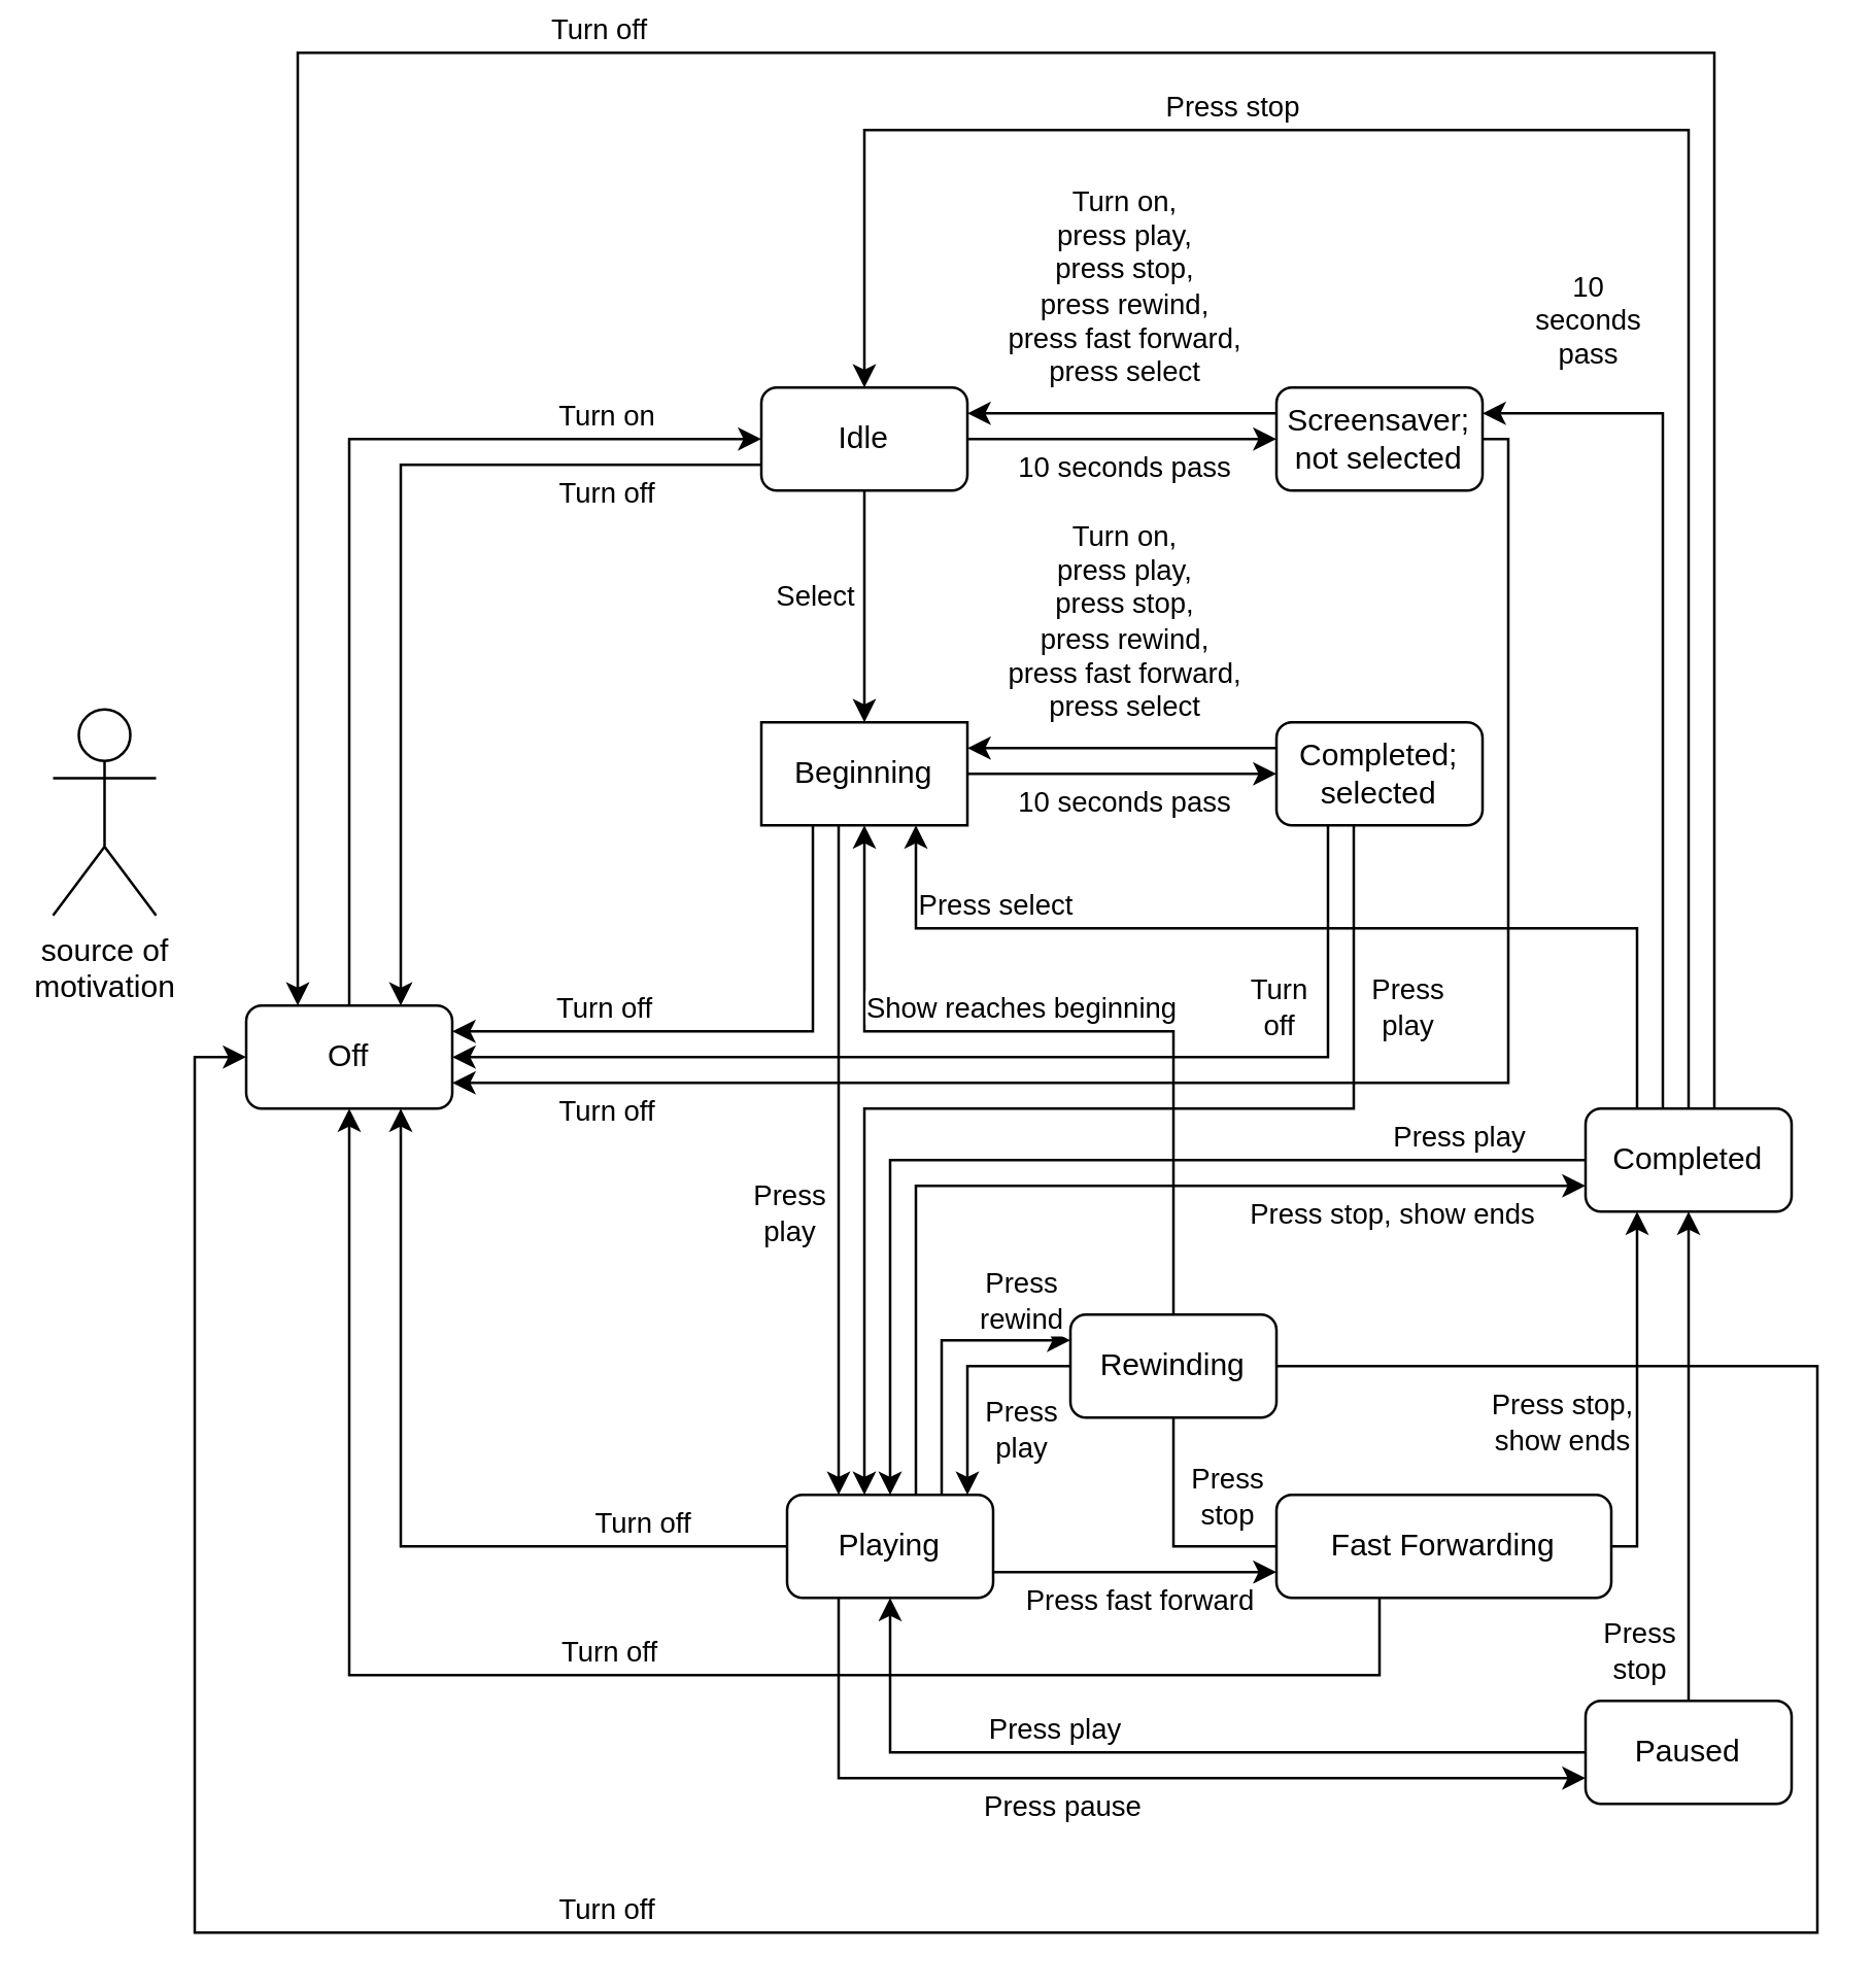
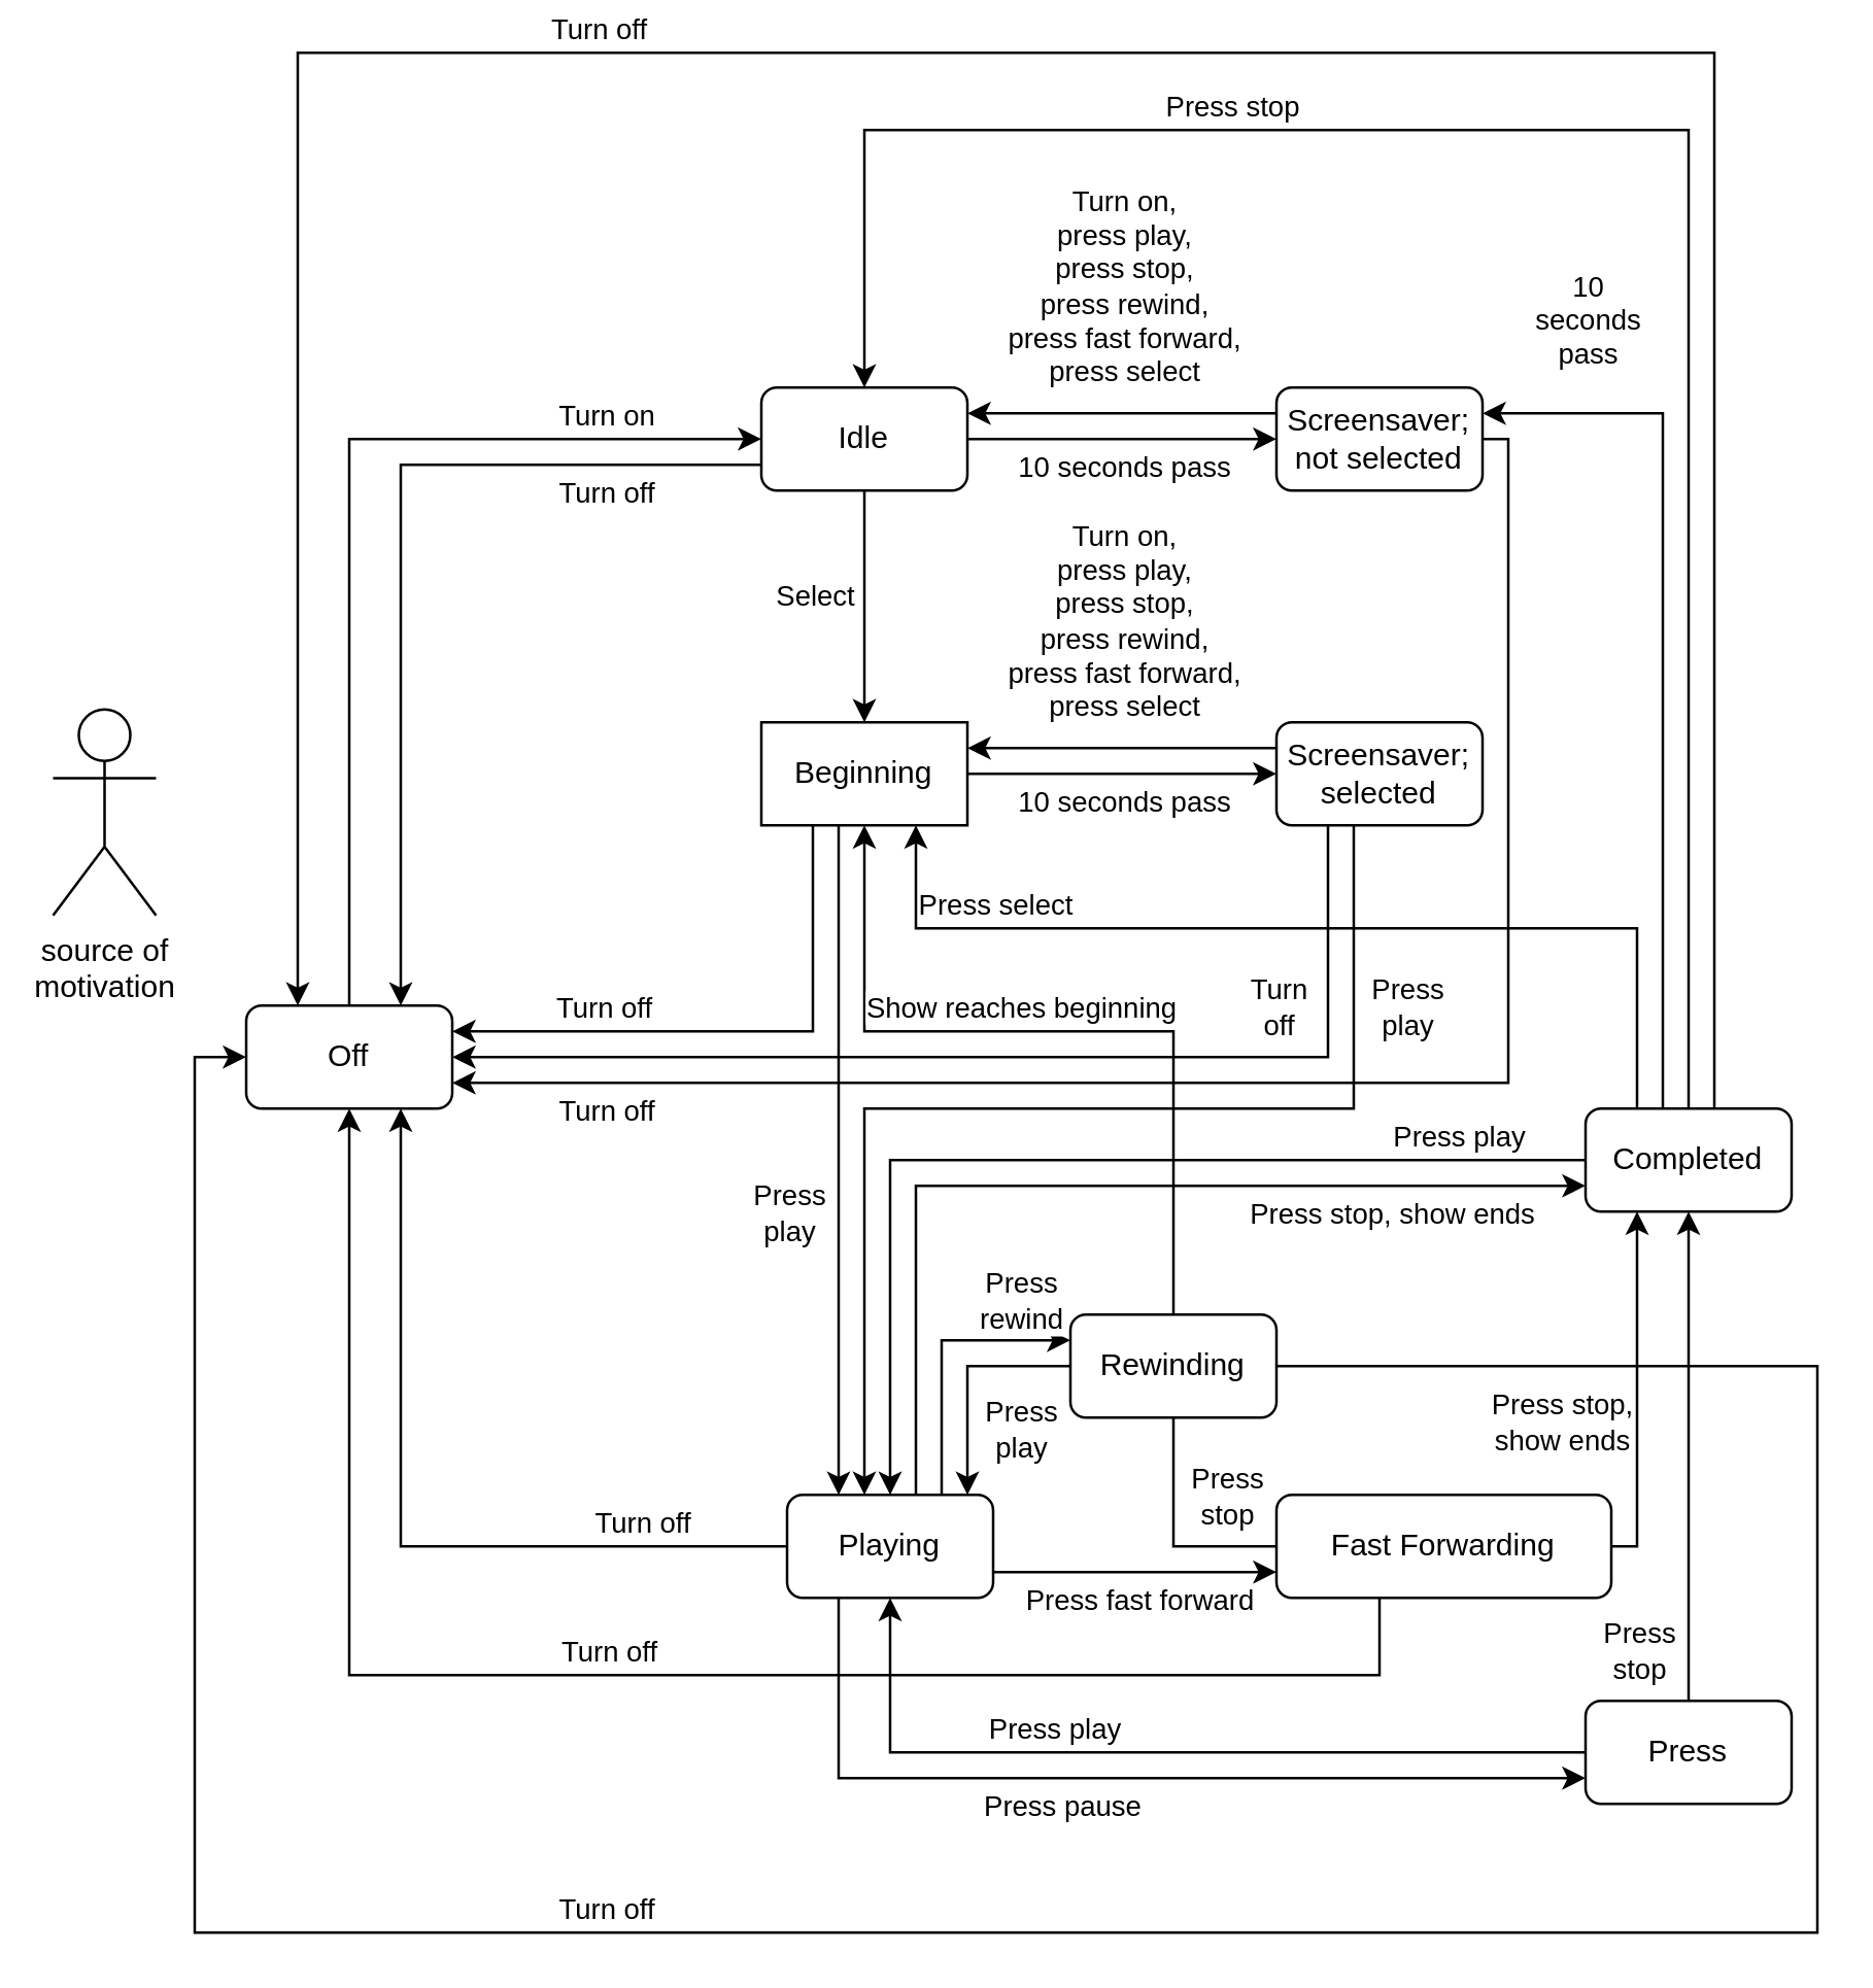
- <mxCell id="30" value="Completed; selected" style="rounded=1;whiteSpace=wrap;html=1;" parent="1" vertex="1"><mxGeometry x="495" y="280" width="80" height="40" as="geometry" /></mxCell>
+ <mxCell id="30" value="Screensaver; selected" style="rounded=1;whiteSpace=wrap;html=1;" parent="1" vertex="1"><mxGeometry x="495" y="280" width="80" height="40" as="geometry" /></mxCell>
- <mxCell id="68" value="Paused" style="rounded=1;whiteSpace=wrap;html=1;" parent="1" vertex="1"><mxGeometry x="615" y="660" width="80" height="40" as="geometry" /></mxCell>
+ <mxCell id="68" value="Press" style="rounded=1;whiteSpace=wrap;html=1;" parent="1" vertex="1"><mxGeometry x="615" y="660" width="80" height="40" as="geometry" /></mxCell>
